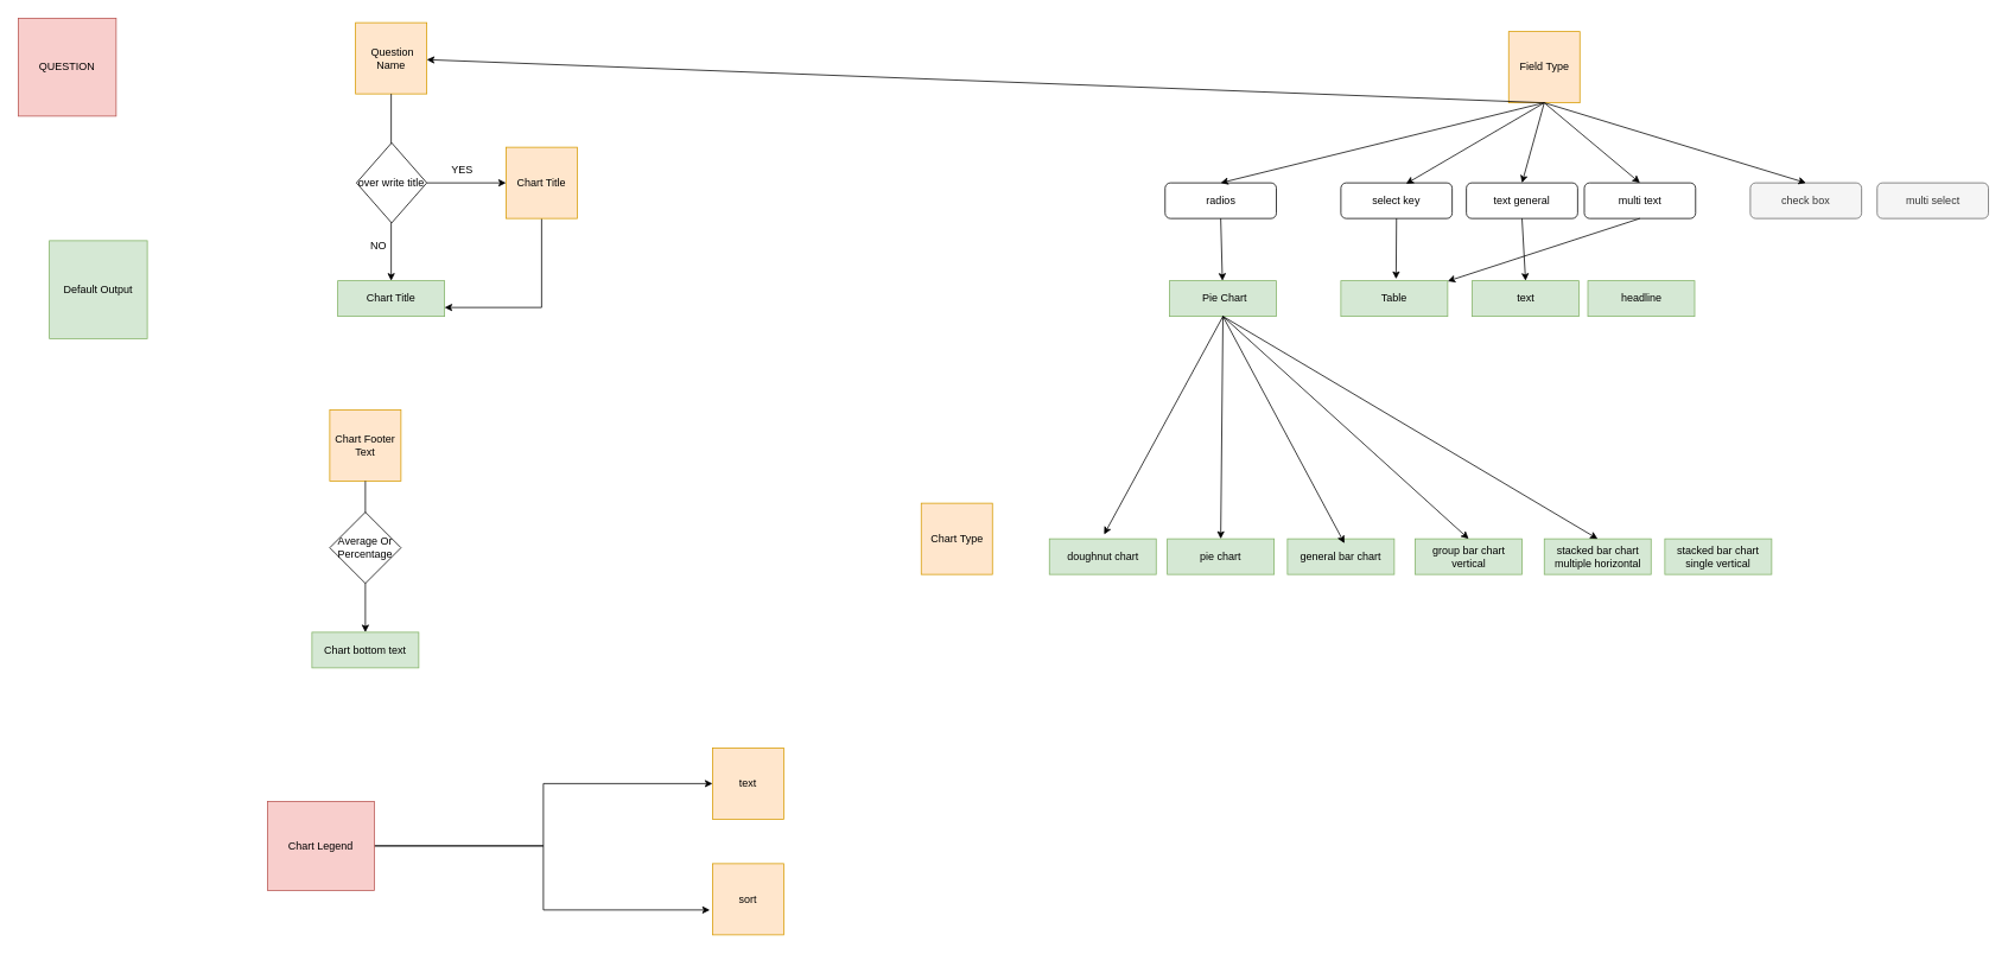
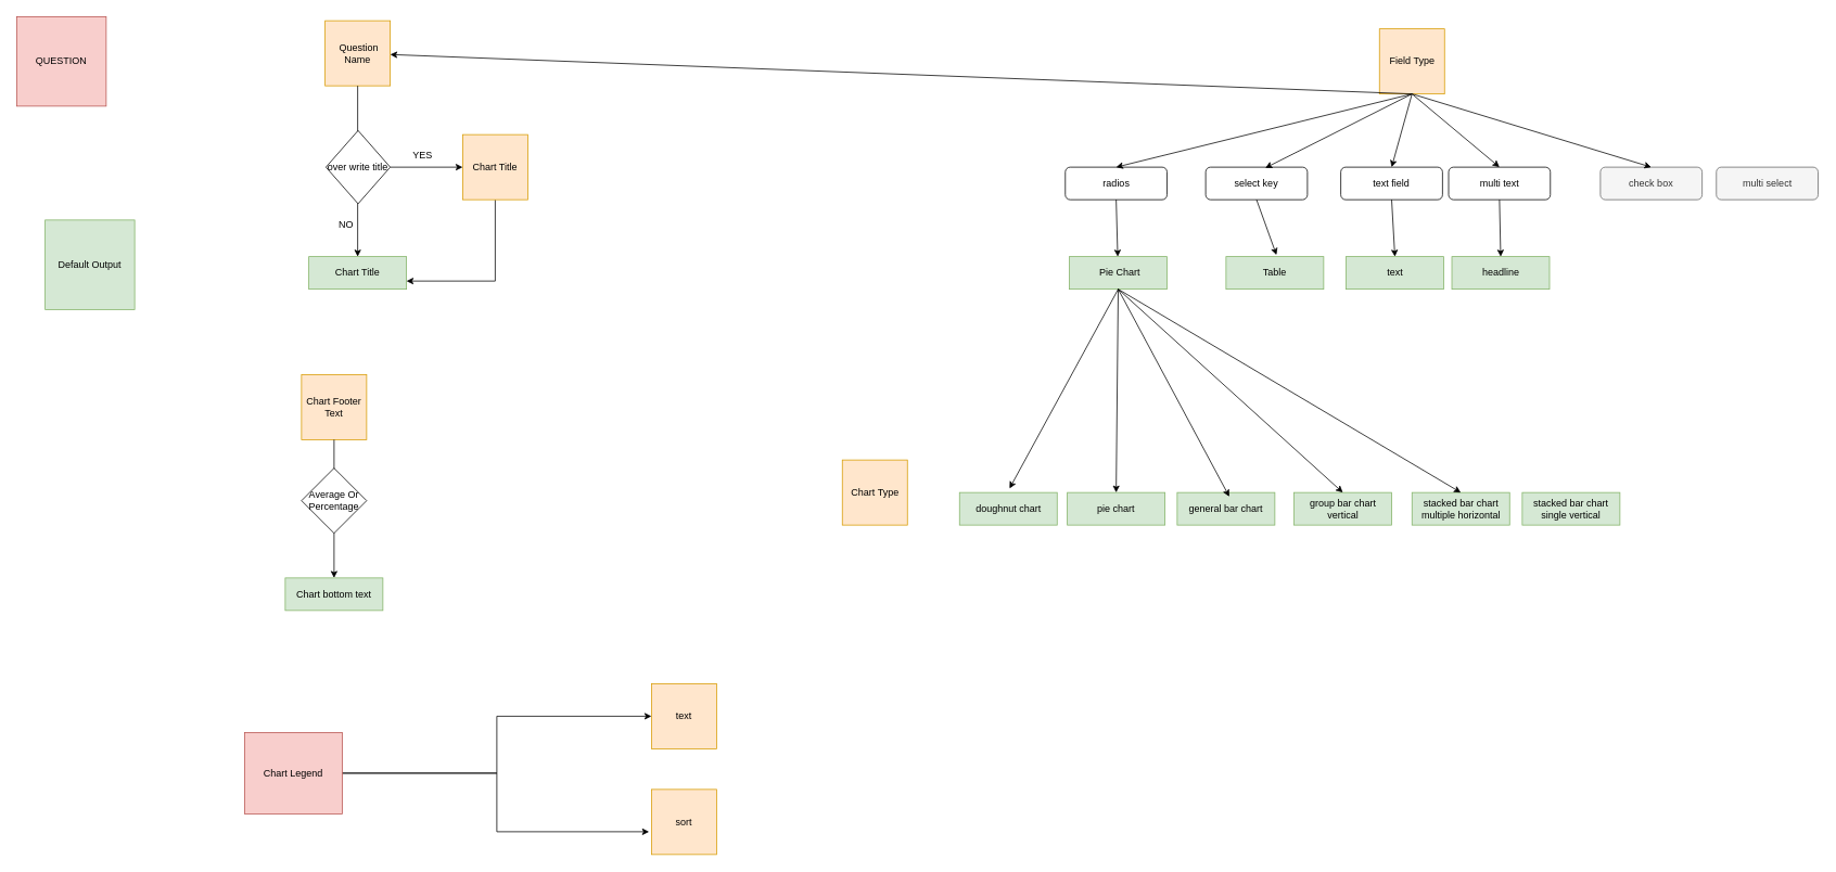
- <mxCell id="7" value="select key" style="rounded=1;whiteSpace=wrap;html=1;" parent="1" vertex="1"><mxGeometry x="1506" y="205" width="125" height="40" as="geometry" /></mxCell>
+ <mxCell id="7" value="select key" style="rounded=1;whiteSpace=wrap;html=1;" parent="1" vertex="1"><mxGeometry x="1481" y="205" width="125" height="40" as="geometry" /></mxCell>
- <mxCell id="8" value="&lt;span&gt;text general&lt;/span&gt;" style="rounded=1;whiteSpace=wrap;html=1;" parent="1" vertex="1"><mxGeometry x="1647" y="205" width="125" height="40" as="geometry" /></mxCell>
+ <mxCell id="8" value="&lt;span&gt;text field&lt;/span&gt;" style="rounded=1;whiteSpace=wrap;html=1;" parent="1" vertex="1"><mxGeometry x="1647" y="205" width="125" height="40" as="geometry" /></mxCell>
- <mxCell id="22" value="" style="endArrow=classic;html=1;exitX=0.5;exitY=1;exitDx=0;exitDy=0;" parent="1" source="9" target="17" edge="1"><mxGeometry width="50" height="50" relative="1" as="geometry"><mxPoint x="1129.5" y="455" as="sourcePoint" /><mxPoint x="1179.5" y="405" as="targetPoint" /></mxGeometry></mxCell>
+ <mxCell id="22" value="" style="endArrow=classic;html=1;exitX=0.5;exitY=1;exitDx=0;exitDy=0;entryX=0.5;entryY=0;entryDx=0;entryDy=0;" parent="1" source="9" target="20" edge="1"><mxGeometry width="50" height="50" relative="1" as="geometry"><mxPoint x="1129.5" y="455" as="sourcePoint" /><mxPoint x="1179.5" y="405" as="targetPoint" /></mxGeometry></mxCell>
